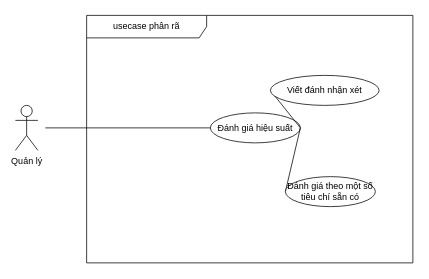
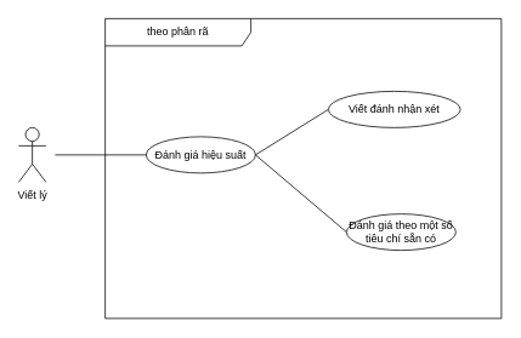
- <mxCell id="2" value="usecase phân rã" style="shape=umlFrame;whiteSpace=wrap;html=1;pointerEvents=0;recursiveResize=0;container=1;collapsible=0;width=160;" vertex="1" parent="1"><mxGeometry x="115" y="20" width="435" height="330" as="geometry" /></mxCell>
+ <mxCell id="2" value="theo phân rã" style="shape=umlFrame;whiteSpace=wrap;html=1;pointerEvents=0;recursiveResize=0;container=1;collapsible=0;width=160;" vertex="1" parent="1"><mxGeometry x="115" y="20" width="435" height="330" as="geometry" /></mxCell>
- <mxCell id="3" value="Đánh giá hiệu suất" style="ellipse;whiteSpace=wrap;html=1;" vertex="1" parent="2"><mxGeometry x="165" y="130" width="120" height="40" as="geometry" /></mxCell>
+ <mxCell id="3" value="Đánh giá hiệu suất" style="ellipse;whiteSpace=wrap;html=1;" vertex="1" parent="2"><mxGeometry x="45" y="130" width="120" height="40" as="geometry" /></mxCell>
- <mxCell id="8" value="Quản lý" style="shape=umlActor;verticalLabelPosition=bottom;verticalAlign=top;html=1;" vertex="1" parent="1"><mxGeometry x="20" y="140" width="30" height="60" as="geometry" /></mxCell>
+ <mxCell id="8" value="Viết lý" style="shape=umlActor;verticalLabelPosition=bottom;verticalAlign=top;html=1;" vertex="1" parent="1"><mxGeometry x="20" y="140" width="30" height="60" as="geometry" /></mxCell>
